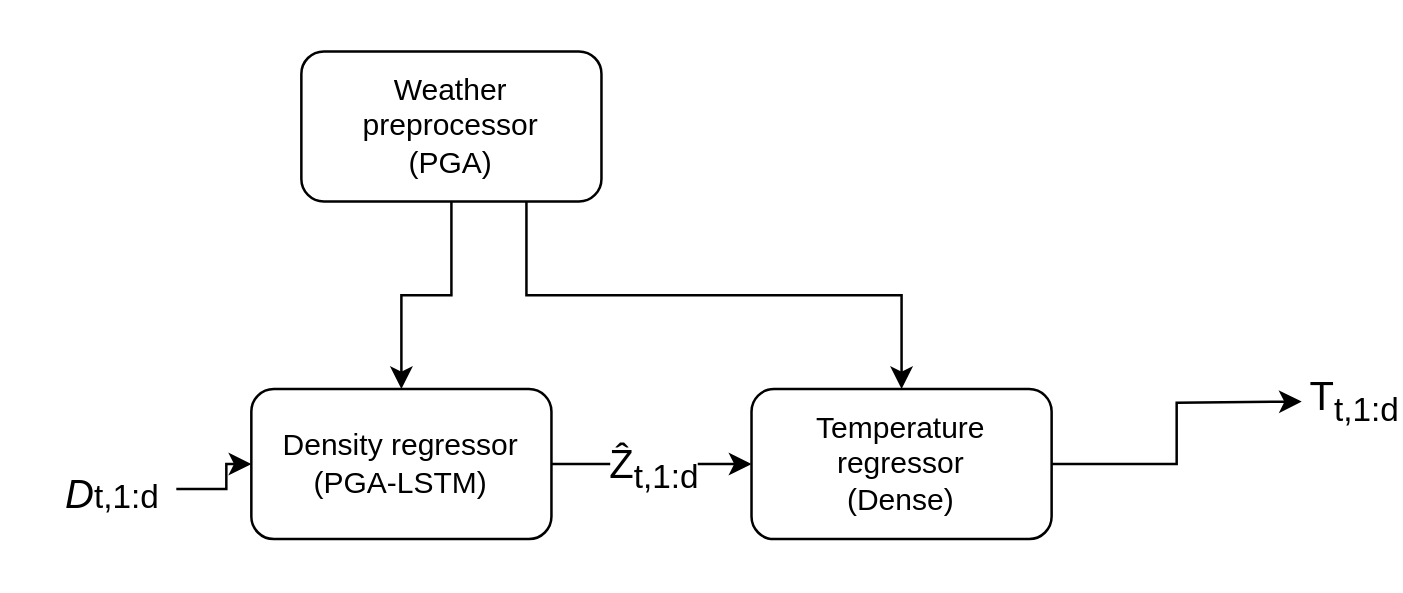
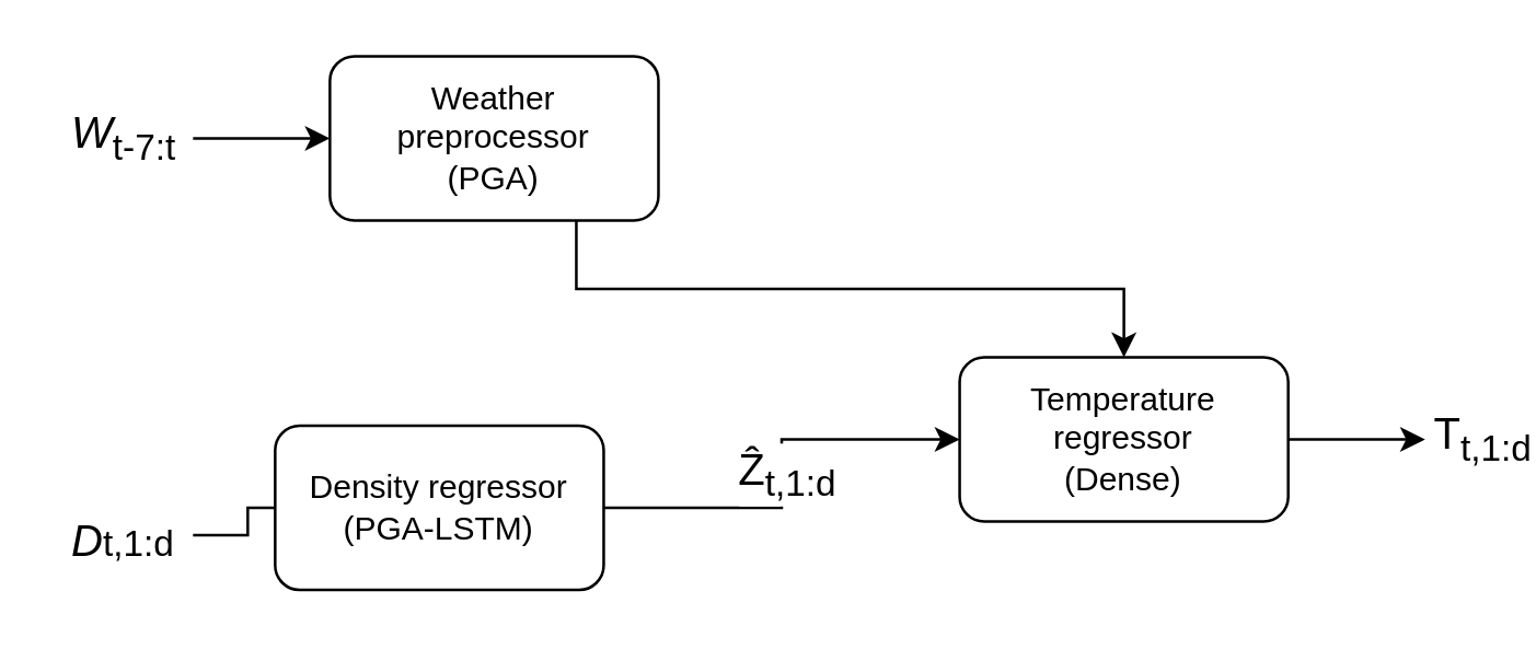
+ <mxCell id="14" value="&lt;font style=&quot;font-size: 16px;&quot;&gt;&lt;i&gt;W&lt;/i&gt;&lt;sub&gt;t-7:t&lt;/sub&gt;&lt;/font&gt;" style="text;strokeColor=none;fillColor=none;align=left;verticalAlign=middle;spacingLeft=4;spacingRight=4;overflow=hidden;points=[[0,0.5],[1,0.5]];portConstraint=eastwest;rotatable=0;whiteSpace=wrap;html=1;" vertex="1" parent="1"><mxGeometry x="20" y="35" width="50" height="30" as="geometry" /></mxCell>
+ <mxCell id="13" style="edgeStyle=orthogonalEdgeStyle;rounded=0;orthogonalLoop=1;jettySize=auto;html=1;entryX=0;entryY=0.5;entryDx=0;entryDy=0;" edge="1" parent="1" source="14" target="4"><mxGeometry relative="1" as="geometry" /></mxCell>
- <mxCell id="3" style="edgeStyle=orthogonalEdgeStyle;rounded=0;orthogonalLoop=1;jettySize=auto;html=1;entryX=0.5;entryY=0;entryDx=0;entryDy=0;" edge="1" parent="1" source="4" target="7"><mxGeometry relative="1" as="geometry" /></mxCell>
- <mxCell id="11" style="edgeStyle=orthogonalEdgeStyle;rounded=0;orthogonalLoop=1;jettySize=auto;html=1;" edge="1" parent="1" source="12" target="7"><mxGeometry relative="1" as="geometry" /></mxCell>
+ <mxCell id="11" style="edgeStyle=orthogonalEdgeStyle;rounded=0;orthogonalLoop=1;jettySize=auto;html=1;endArrow=none;" edge="1" parent="1" source="12" target="7"><mxGeometry relative="1" as="geometry" /></mxCell>
- <mxCell id="10" value="Temperature regressor&lt;div&gt;(Dense)&lt;/div&gt;" style="rounded=1;whiteSpace=wrap;html=1;" vertex="1" parent="1"><mxGeometry x="300" y="155" width="120" height="60" as="geometry" /></mxCell>
+ <mxCell id="10" value="Temperature regressor&lt;div&gt;(Dense)&lt;/div&gt;" style="rounded=1;whiteSpace=wrap;html=1;" vertex="1" parent="1"><mxGeometry x="350" y="130" width="120" height="60" as="geometry" /></mxCell>
